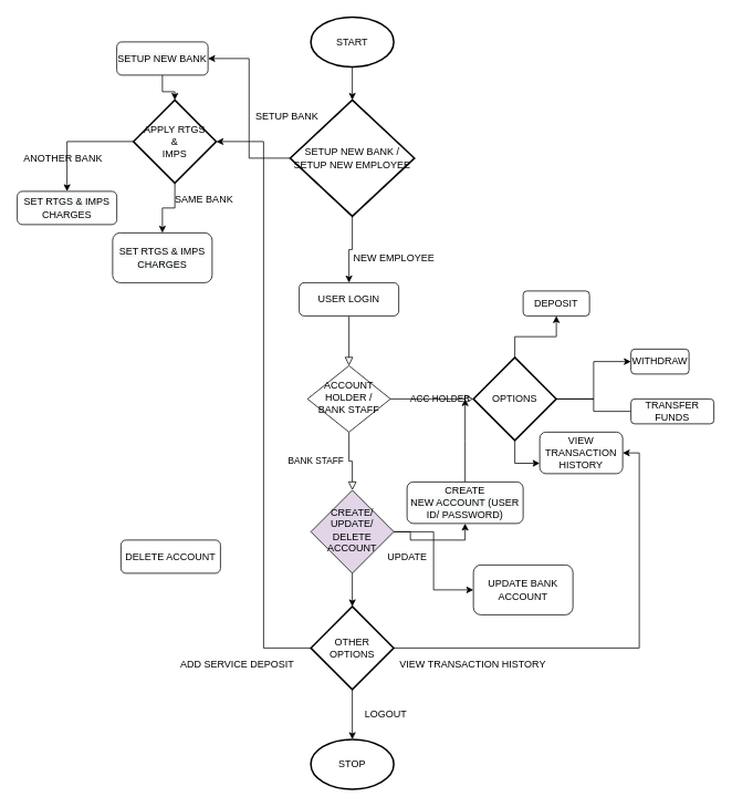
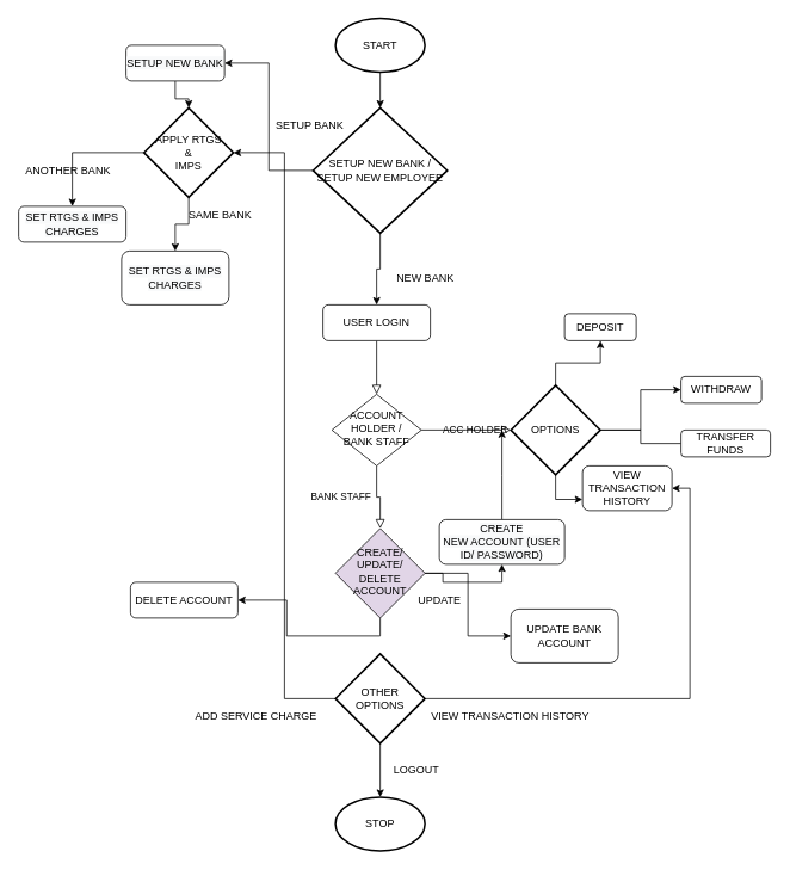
- <mxCell id="23" value="NEW EMPLOYEE&lt;br&gt;" style="text;html=1;resizable=0;autosize=1;align=center;verticalAlign=middle;points=[];fillColor=none;strokeColor=none;rounded=0;" vertex="1" parent="1"><mxGeometry x="419" y="300" width="110" height="20" as="geometry" /></mxCell>
+ <mxCell id="23" value="NEW BANK&lt;br&gt;" style="text;html=1;resizable=0;autosize=1;align=center;verticalAlign=middle;points=[];fillColor=none;strokeColor=none;rounded=0;" vertex="1" parent="1"><mxGeometry x="419" y="300" width="110" height="20" as="geometry" /></mxCell>
- <mxCell id="34" value="WITHDRAW" style="rounded=1;whiteSpace=wrap;html=1;" vertex="1" parent="1"><mxGeometry x="760" y="420" width="70" height="30" as="geometry" /></mxCell>
+ <mxCell id="34" value="WITHDRAW" style="rounded=1;whiteSpace=wrap;html=1;" vertex="1" parent="1"><mxGeometry x="760" y="420" width="90" height="30" as="geometry" /></mxCell>
- <mxCell id="9" style="edgeStyle=orthogonalEdgeStyle;rounded=0;orthogonalLoop=1;jettySize=auto;html=1;exitX=0.5;exitY=1;exitDx=0;exitDy=0;entryX=0.5;entryY=0;entryDx=0;entryDy=0;entryPerimeter=0;" edge="1" parent="1" source="10" target="44"><mxGeometry relative="1" as="geometry" /></mxCell>
+ <mxCell id="9" style="edgeStyle=orthogonalEdgeStyle;rounded=0;orthogonalLoop=1;jettySize=auto;html=1;exitX=0.5;exitY=1;exitDx=0;exitDy=0;" edge="1" parent="1" source="10" target="11"><mxGeometry relative="1" as="geometry" /></mxCell>
- <mxCell id="45" value="ADD SERVICE DEPOSIT" style="text;html=1;resizable=0;autosize=1;align=center;verticalAlign=middle;points=[];fillColor=none;strokeColor=none;rounded=0;" vertex="1" parent="1"><mxGeometry x="210" y="790" width="150" height="20" as="geometry" /></mxCell>
+ <mxCell id="45" value="ADD SERVICE CHARGE" style="text;html=1;resizable=0;autosize=1;align=center;verticalAlign=middle;points=[];fillColor=none;strokeColor=none;rounded=0;" vertex="1" parent="1"><mxGeometry x="210" y="790" width="150" height="20" as="geometry" /></mxCell>
